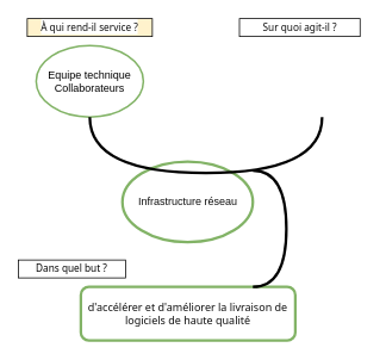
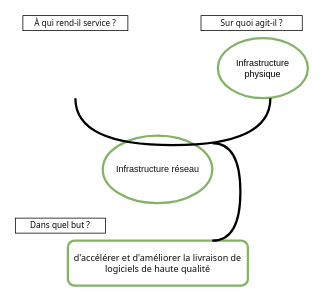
- <mxCell id="4" value="&lt;span style=&quot;color: rgb(13, 13, 13); font-family: Söhne, ui-sans-serif, system-ui, -apple-system, &amp;quot;Segoe UI&amp;quot;, Roboto, Ubuntu, Cantarell, &amp;quot;Noto Sans&amp;quot;, sans-serif, &amp;quot;Helvetica Neue&amp;quot;, Arial, &amp;quot;Apple Color Emoji&amp;quot;, &amp;quot;Segoe UI Emoji&amp;quot;, &amp;quot;Segoe UI Symbol&amp;quot;, &amp;quot;Noto Color Emoji&amp;quot;; text-align: start; white-space-collapse: preserve; background-color: rgb(255, 255, 255);&quot;&gt;&lt;font style=&quot;font-size: 11px;&quot;&gt;À qui rend-il service ?&lt;/font&gt;&lt;/span&gt;" style="rounded=0;whiteSpace=wrap;html=1;fillColor=#fff2cc;" vertex="1" parent="1"><mxGeometry x="30" y="20" width="140" height="20" as="geometry" /></mxCell>
+ <mxCell id="4" value="&lt;span style=&quot;color: rgb(13, 13, 13); font-family: Söhne, ui-sans-serif, system-ui, -apple-system, &amp;quot;Segoe UI&amp;quot;, Roboto, Ubuntu, Cantarell, &amp;quot;Noto Sans&amp;quot;, sans-serif, &amp;quot;Helvetica Neue&amp;quot;, Arial, &amp;quot;Apple Color Emoji&amp;quot;, &amp;quot;Segoe UI Emoji&amp;quot;, &amp;quot;Segoe UI Symbol&amp;quot;, &amp;quot;Noto Color Emoji&amp;quot;; text-align: start; white-space-collapse: preserve; background-color: rgb(255, 255, 255);&quot;&gt;&lt;font style=&quot;font-size: 11px;&quot;&gt;À qui rend-il service ?&lt;/font&gt;&lt;/span&gt;" style="rounded=0;whiteSpace=wrap;html=1;" vertex="1" parent="1"><mxGeometry x="30" y="20" width="140" height="20" as="geometry" /></mxCell>
- <mxCell id="2" value="Equipe technique&lt;div&gt;Collaborateurs&lt;/div&gt;" style="ellipse;whiteSpace=wrap;html=1;fillColor=none;strokeColor=#82b366;shadow=0;textShadow=0;strokeWidth=2;" vertex="1" parent="1"><mxGeometry x="40" y="50" width="120" height="80" as="geometry" /></mxCell>
+ <mxCell id="3" value="&lt;div&gt;Infrastructure physique&lt;/div&gt;" style="ellipse;whiteSpace=wrap;html=1;fillColor=none;strokeColor=#82b366;shadow=0;textShadow=0;strokeWidth=3;" vertex="1" parent="1"><mxGeometry x="290" y="50" width="120" height="80" as="geometry" /></mxCell>
